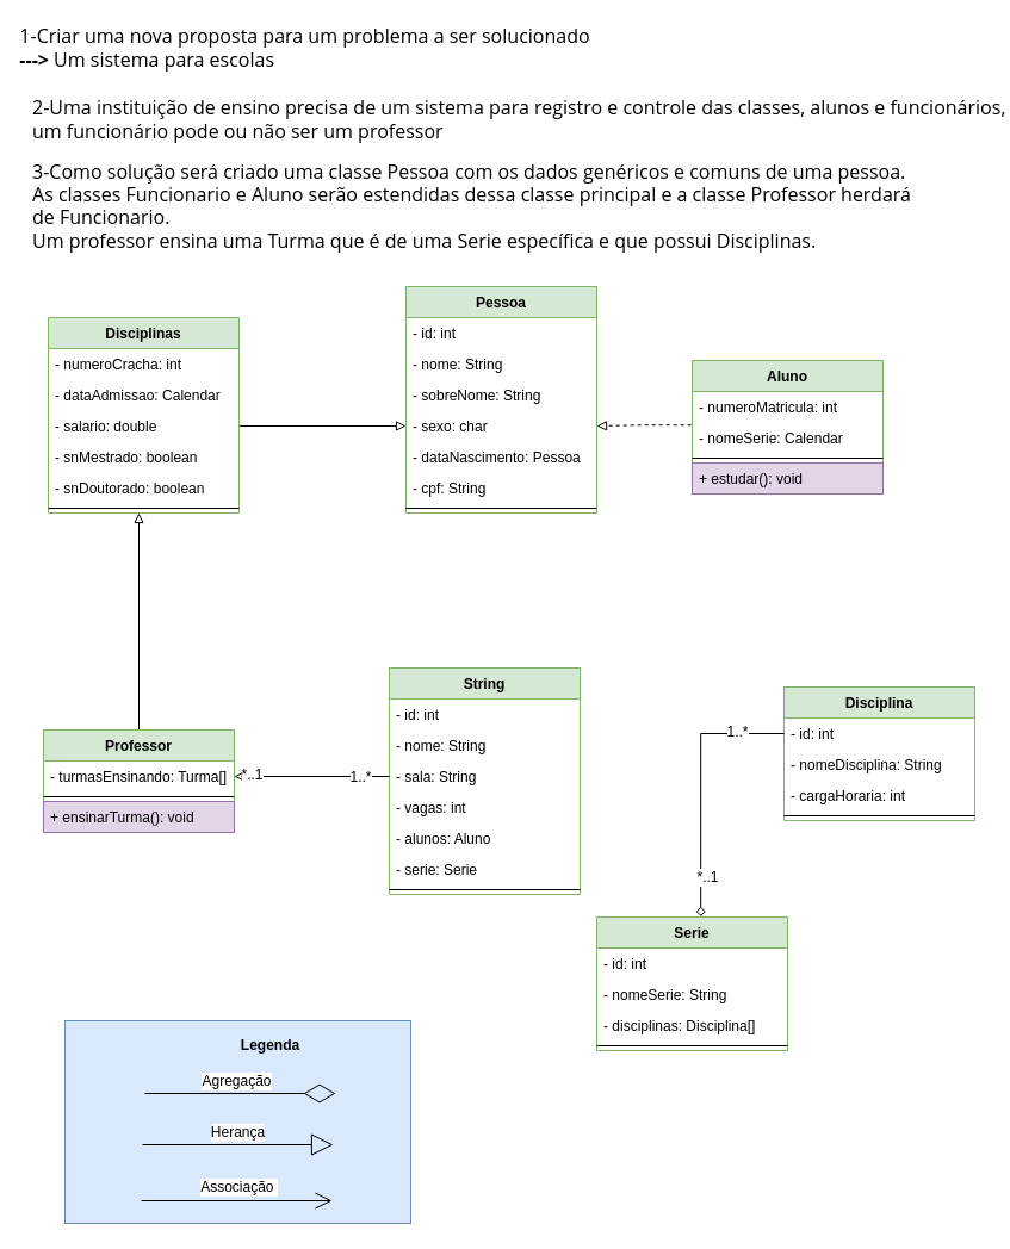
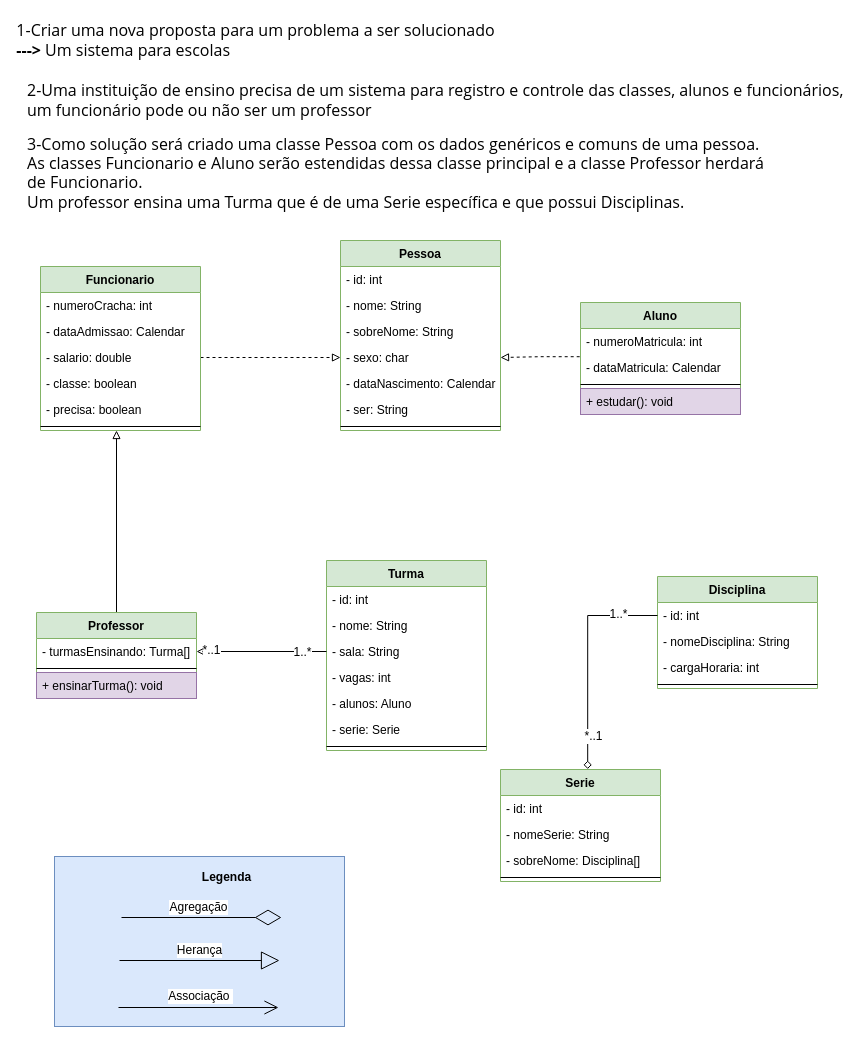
- <mxCell id="12" value="Disciplinas" style="swimlane;fontStyle=1;align=center;verticalAlign=top;childLayout=stackLayout;horizontal=1;startSize=26;horizontalStack=0;resizeParent=1;resizeParentMax=0;resizeLast=0;collapsible=1;marginBottom=0;fillColor=#d5e8d4;strokeColor=#82b366;" vertex="1" parent="1"><mxGeometry x="40" y="266" width="160" height="164" as="geometry" /></mxCell>
+ <mxCell id="12" value="Funcionario" style="swimlane;fontStyle=1;align=center;verticalAlign=top;childLayout=stackLayout;horizontal=1;startSize=26;horizontalStack=0;resizeParent=1;resizeParentMax=0;resizeLast=0;collapsible=1;marginBottom=0;fillColor=#d5e8d4;strokeColor=#82b366;" vertex="1" parent="1"><mxGeometry x="40" y="266" width="160" height="164" as="geometry" /></mxCell>
- <mxCell id="11" style="edgeStyle=orthogonalEdgeStyle;rounded=0;orthogonalLoop=1;jettySize=auto;html=1;entryX=0;entryY=0.5;entryDx=0;entryDy=0;fontFamily=Helvetica;fontSize=12;fontColor=default;startSize=26;endArrow=block;endFill=0;" edge="1" parent="1" source="15" target="7"><mxGeometry relative="1" as="geometry" /></mxCell>
+ <mxCell id="11" style="edgeStyle=orthogonalEdgeStyle;rounded=0;orthogonalLoop=1;jettySize=auto;html=1;entryX=0;entryY=0.5;entryDx=0;entryDy=0;fontFamily=Helvetica;fontSize=12;fontColor=default;startSize=26;endArrow=block;endFill=0;dashed=1;" edge="1" parent="1" source="15" target="7"><mxGeometry relative="1" as="geometry" /></mxCell>
- <mxCell id="22" value="- nomeSerie: Calendar" style="text;strokeColor=none;fillColor=none;align=left;verticalAlign=top;spacingLeft=4;spacingRight=4;overflow=hidden;rotatable=0;points=[[0,0.5],[1,0.5]];portConstraint=eastwest;" vertex="1" parent="20"><mxGeometry y="52" width="160" height="26" as="geometry" /></mxCell>
+ <mxCell id="22" value="- dataMatricula: Calendar" style="text;strokeColor=none;fillColor=none;align=left;verticalAlign=top;spacingLeft=4;spacingRight=4;overflow=hidden;rotatable=0;points=[[0,0.5],[1,0.5]];portConstraint=eastwest;" vertex="1" parent="20"><mxGeometry y="52" width="160" height="26" as="geometry" /></mxCell>
- <mxCell id="16" value="- snMestrado: boolean" style="text;strokeColor=none;fillColor=none;align=left;verticalAlign=top;spacingLeft=4;spacingRight=4;overflow=hidden;rotatable=0;points=[[0,0.5],[1,0.5]];portConstraint=eastwest;" vertex="1" parent="12"><mxGeometry y="104" width="160" height="26" as="geometry" /></mxCell>
+ <mxCell id="16" value="- classe: boolean" style="text;strokeColor=none;fillColor=none;align=left;verticalAlign=top;spacingLeft=4;spacingRight=4;overflow=hidden;rotatable=0;points=[[0,0.5],[1,0.5]];portConstraint=eastwest;" vertex="1" parent="12"><mxGeometry y="104" width="160" height="26" as="geometry" /></mxCell>
- <mxCell id="8" value="- dataNascimento: Pessoa" style="text;strokeColor=none;fillColor=none;align=left;verticalAlign=top;spacingLeft=4;spacingRight=4;overflow=hidden;rotatable=0;points=[[0,0.5],[1,0.5]];portConstraint=eastwest;" vertex="1" parent="3"><mxGeometry y="130" width="160" height="26" as="geometry" /></mxCell>
+ <mxCell id="8" value="- dataNascimento: Calendar" style="text;strokeColor=none;fillColor=none;align=left;verticalAlign=top;spacingLeft=4;spacingRight=4;overflow=hidden;rotatable=0;points=[[0,0.5],[1,0.5]];portConstraint=eastwest;" vertex="1" parent="3"><mxGeometry y="130" width="160" height="26" as="geometry" /></mxCell>
- <mxCell id="17" value="- snDoutorado: boolean" style="text;strokeColor=none;fillColor=none;align=left;verticalAlign=top;spacingLeft=4;spacingRight=4;overflow=hidden;rotatable=0;points=[[0,0.5],[1,0.5]];portConstraint=eastwest;" vertex="1" parent="12"><mxGeometry y="130" width="160" height="26" as="geometry" /></mxCell>
+ <mxCell id="17" value="- precisa: boolean" style="text;strokeColor=none;fillColor=none;align=left;verticalAlign=top;spacingLeft=4;spacingRight=4;overflow=hidden;rotatable=0;points=[[0,0.5],[1,0.5]];portConstraint=eastwest;" vertex="1" parent="12"><mxGeometry y="130" width="160" height="26" as="geometry" /></mxCell>
- <mxCell id="9" value="- cpf: String" style="text;strokeColor=none;fillColor=none;align=left;verticalAlign=top;spacingLeft=4;spacingRight=4;overflow=hidden;rotatable=0;points=[[0,0.5],[1,0.5]];portConstraint=eastwest;" vertex="1" parent="3"><mxGeometry y="156" width="160" height="26" as="geometry" /></mxCell>
+ <mxCell id="9" value="- ser: String" style="text;strokeColor=none;fillColor=none;align=left;verticalAlign=top;spacingLeft=4;spacingRight=4;overflow=hidden;rotatable=0;points=[[0,0.5],[1,0.5]];portConstraint=eastwest;" vertex="1" parent="3"><mxGeometry y="156" width="160" height="26" as="geometry" /></mxCell>
- <mxCell id="43" value="String" style="swimlane;fontStyle=1;align=center;verticalAlign=top;childLayout=stackLayout;horizontal=1;startSize=26;horizontalStack=0;resizeParent=1;resizeParentMax=0;resizeLast=0;collapsible=1;marginBottom=0;fillColor=#d5e8d4;strokeColor=#82b366;" vertex="1" parent="1"><mxGeometry x="326" y="560" width="160" height="190" as="geometry" /></mxCell>
+ <mxCell id="43" value="Turma" style="swimlane;fontStyle=1;align=center;verticalAlign=top;childLayout=stackLayout;horizontal=1;startSize=26;horizontalStack=0;resizeParent=1;resizeParentMax=0;resizeLast=0;collapsible=1;marginBottom=0;fillColor=#d5e8d4;strokeColor=#82b366;" vertex="1" parent="1"><mxGeometry x="326" y="560" width="160" height="190" as="geometry" /></mxCell>
- <mxCell id="38" value="- disciplinas: Disciplina[]" style="text;strokeColor=none;fillColor=none;align=left;verticalAlign=top;spacingLeft=4;spacingRight=4;overflow=hidden;rotatable=0;points=[[0,0.5],[1,0.5]];portConstraint=eastwest;" vertex="1" parent="35"><mxGeometry y="78" width="160" height="26" as="geometry" /></mxCell>
+ <mxCell id="38" value="- sobreNome: Disciplina[]" style="text;strokeColor=none;fillColor=none;align=left;verticalAlign=top;spacingLeft=4;spacingRight=4;overflow=hidden;rotatable=0;points=[[0,0.5],[1,0.5]];portConstraint=eastwest;" vertex="1" parent="35"><mxGeometry y="78" width="160" height="26" as="geometry" /></mxCell>
